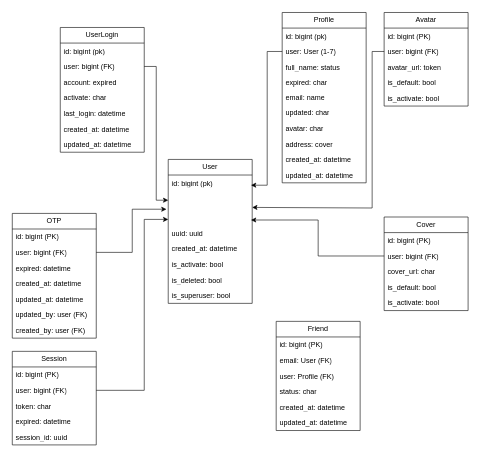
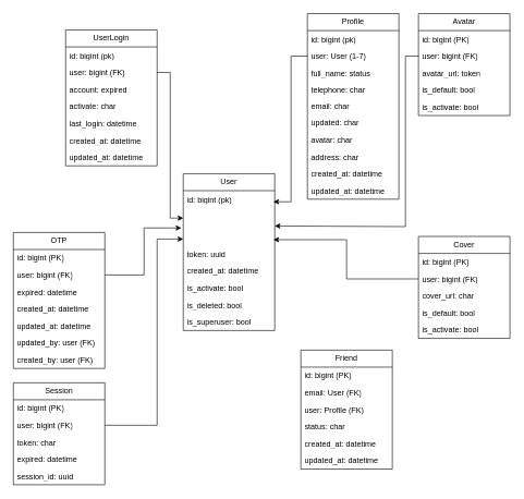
- <mxCell id="28" value="expired: char" style="text;strokeColor=none;fillColor=none;align=left;verticalAlign=top;spacingLeft=4;spacingRight=4;overflow=hidden;rotatable=0;points=[[0,0.5],[1,0.5]];portConstraint=eastwest;whiteSpace=wrap;html=1;" vertex="1" parent="24"><mxGeometry y="104" width="140" height="24" as="geometry" /></mxCell>
+ <mxCell id="28" value="telephone: char" style="text;strokeColor=none;fillColor=none;align=left;verticalAlign=top;spacingLeft=4;spacingRight=4;overflow=hidden;rotatable=0;points=[[0,0.5],[1,0.5]];portConstraint=eastwest;whiteSpace=wrap;html=1;" vertex="1" parent="24"><mxGeometry y="104" width="140" height="24" as="geometry" /></mxCell>
- <mxCell id="29" value="email: name" style="text;strokeColor=none;fillColor=none;align=left;verticalAlign=top;spacingLeft=4;spacingRight=4;overflow=hidden;rotatable=0;points=[[0,0.5],[1,0.5]];portConstraint=eastwest;whiteSpace=wrap;html=1;" vertex="1" parent="24"><mxGeometry y="128" width="140" height="26" as="geometry" /></mxCell>
+ <mxCell id="29" value="email: char" style="text;strokeColor=none;fillColor=none;align=left;verticalAlign=top;spacingLeft=4;spacingRight=4;overflow=hidden;rotatable=0;points=[[0,0.5],[1,0.5]];portConstraint=eastwest;whiteSpace=wrap;html=1;" vertex="1" parent="24"><mxGeometry y="128" width="140" height="26" as="geometry" /></mxCell>
- <mxCell id="32" value="address: cover" style="text;strokeColor=none;fillColor=none;align=left;verticalAlign=top;spacingLeft=4;spacingRight=4;overflow=hidden;rotatable=0;points=[[0,0.5],[1,0.5]];portConstraint=eastwest;whiteSpace=wrap;html=1;" vertex="1" parent="24"><mxGeometry y="206" width="140" height="26" as="geometry" /></mxCell>
+ <mxCell id="32" value="address: char" style="text;strokeColor=none;fillColor=none;align=left;verticalAlign=top;spacingLeft=4;spacingRight=4;overflow=hidden;rotatable=0;points=[[0,0.5],[1,0.5]];portConstraint=eastwest;whiteSpace=wrap;html=1;" vertex="1" parent="24"><mxGeometry y="206" width="140" height="26" as="geometry" /></mxCell>
- <mxCell id="4" value="uuid: uuid" style="text;strokeColor=none;fillColor=none;align=left;verticalAlign=top;spacingLeft=4;spacingRight=4;overflow=hidden;rotatable=0;points=[[0,0.5],[1,0.5]];portConstraint=eastwest;whiteSpace=wrap;html=1;" vertex="1" parent="2"><mxGeometry y="110" width="140" height="26" as="geometry" /></mxCell>
+ <mxCell id="4" value="token: uuid" style="text;strokeColor=none;fillColor=none;align=left;verticalAlign=top;spacingLeft=4;spacingRight=4;overflow=hidden;rotatable=0;points=[[0,0.5],[1,0.5]];portConstraint=eastwest;whiteSpace=wrap;html=1;" vertex="1" parent="2"><mxGeometry y="110" width="140" height="26" as="geometry" /></mxCell>
